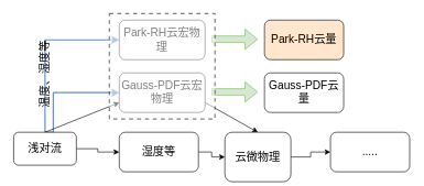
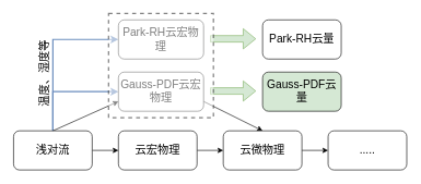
- <mxCell id="8" value="Park-RH云量" style="rounded=1;whiteSpace=wrap;html=1;fontSize=17;fillColor=#ffe6cc;" parent="1" vertex="1"><mxGeometry x="400" y="30" width="120" height="60" as="geometry" /></mxCell>
+ <mxCell id="8" value="Park-RH云量" style="rounded=1;whiteSpace=wrap;html=1;fontSize=17;" parent="1" vertex="1"><mxGeometry x="400" y="30" width="120" height="60" as="geometry" /></mxCell>
- <mxCell id="11" value="Gauss-PDF云量" style="rounded=1;whiteSpace=wrap;html=1;fontSize=17;" parent="1" vertex="1"><mxGeometry x="400" y="110" width="120" height="60" as="geometry" /></mxCell>
+ <mxCell id="11" value="Gauss-PDF云量" style="rounded=1;whiteSpace=wrap;html=1;fontSize=17;fillColor=#d5e8d4;" parent="1" vertex="1"><mxGeometry x="400" y="110" width="120" height="60" as="geometry" /></mxCell>
- <mxCell id="6" value="浅对流" style="rounded=1;whiteSpace=wrap;html=1;fontSize=17;" parent="1" vertex="1"><mxGeometry x="20" y="200" width="95" height="50" as="geometry" /></mxCell>
+ <mxCell id="6" value="浅对流" style="rounded=1;whiteSpace=wrap;html=1;fontSize=17;" parent="1" vertex="1"><mxGeometry x="20" y="200" width="120" height="60" as="geometry" /></mxCell>
- <mxCell id="17" value="湿度等" style="rounded=1;whiteSpace=wrap;html=1;fontSize=17;" parent="1" vertex="1"><mxGeometry x="180" y="200" width="120" height="60" as="geometry" /></mxCell>
+ <mxCell id="17" value="云宏物理" style="rounded=1;whiteSpace=wrap;html=1;fontSize=17;" parent="1" vertex="1"><mxGeometry x="180" y="200" width="120" height="60" as="geometry" /></mxCell>
- <mxCell id="13" value="云微物理" style="rounded=1;whiteSpace=wrap;html=1;fontSize=17;" parent="1" vertex="1"><mxGeometry x="340" y="200" width="100" height="75" as="geometry" /></mxCell>
+ <mxCell id="13" value="云微物理" style="rounded=1;whiteSpace=wrap;html=1;fontSize=17;" parent="1" vertex="1"><mxGeometry x="340" y="200" width="120" height="60" as="geometry" /></mxCell>
